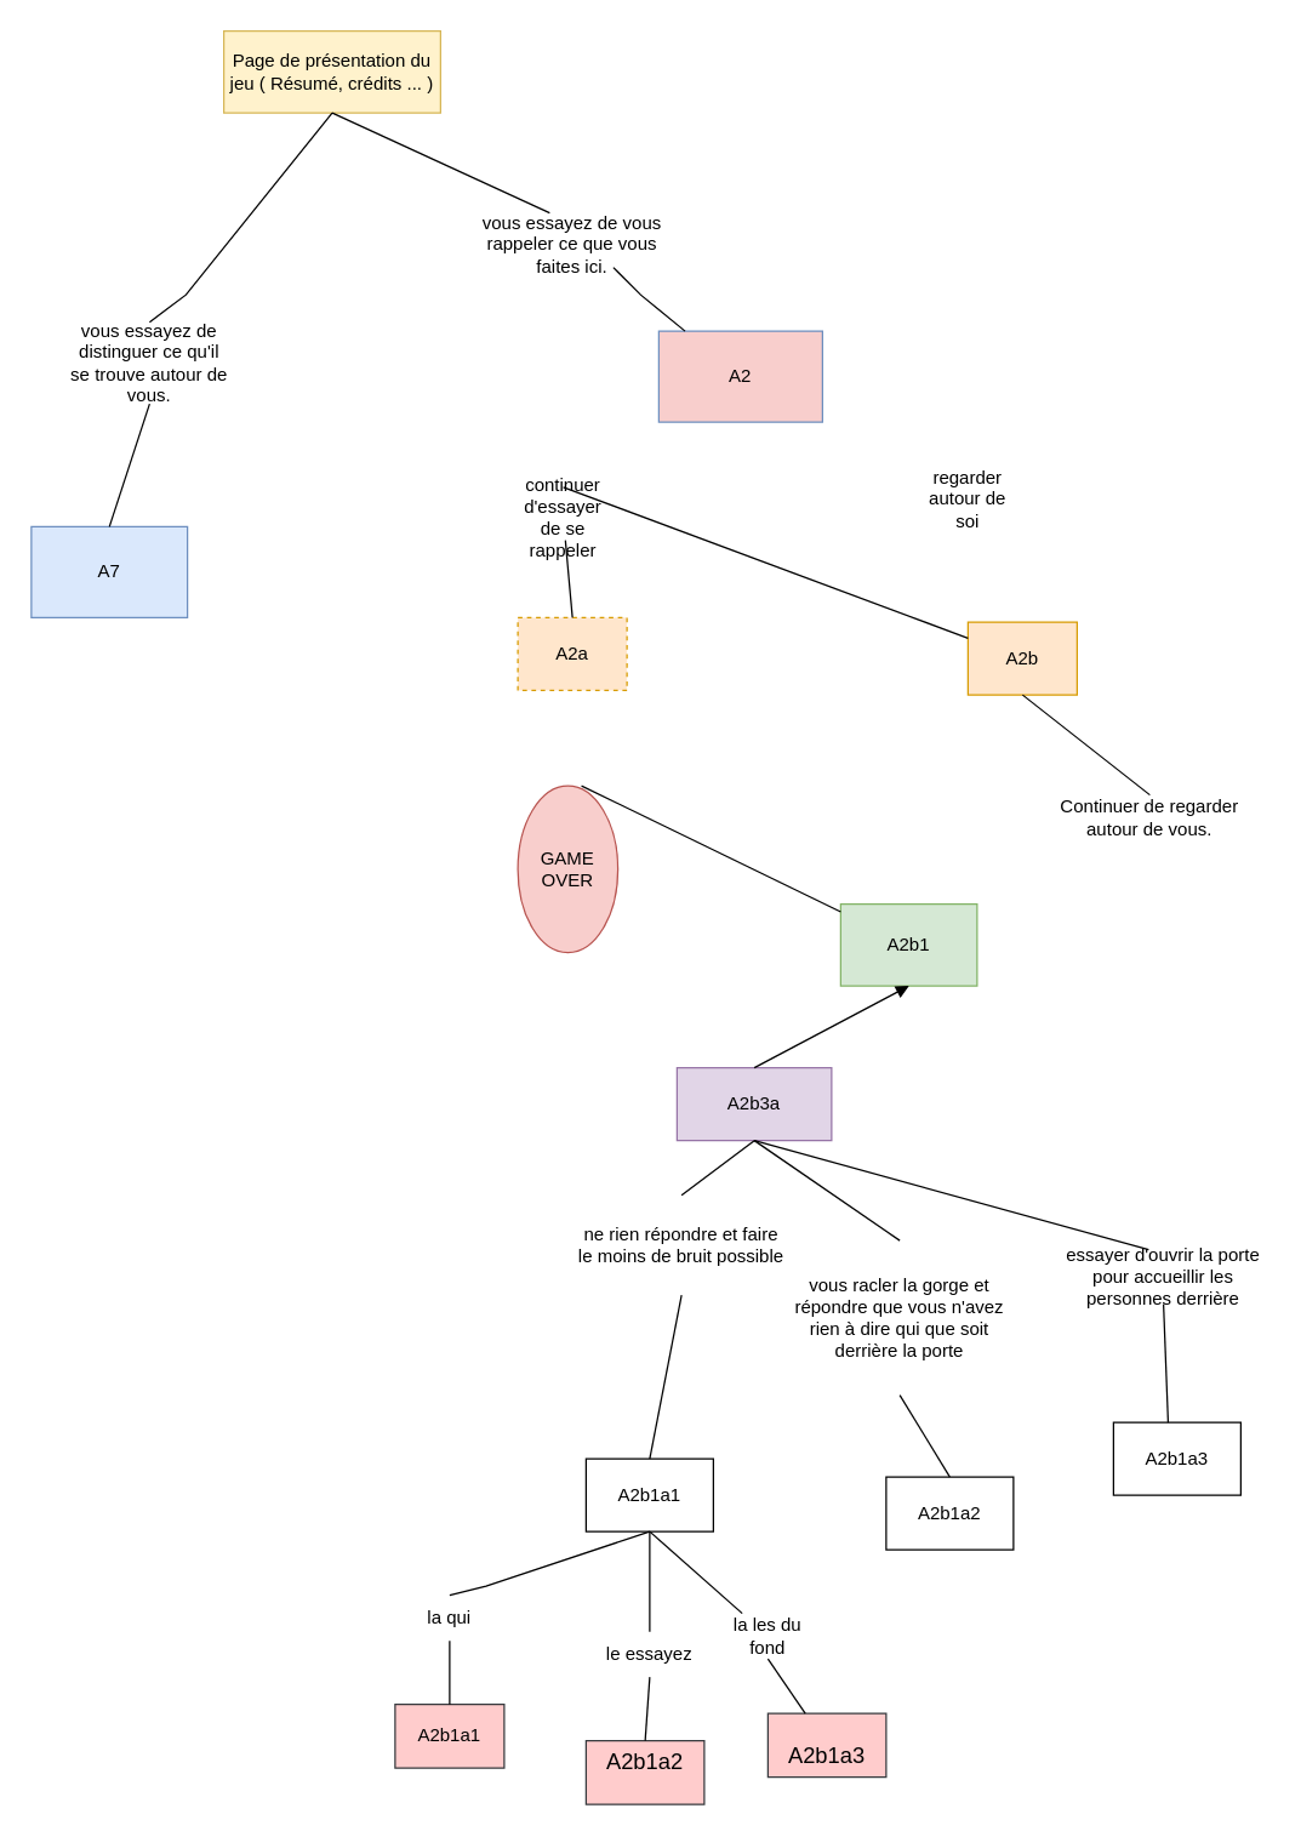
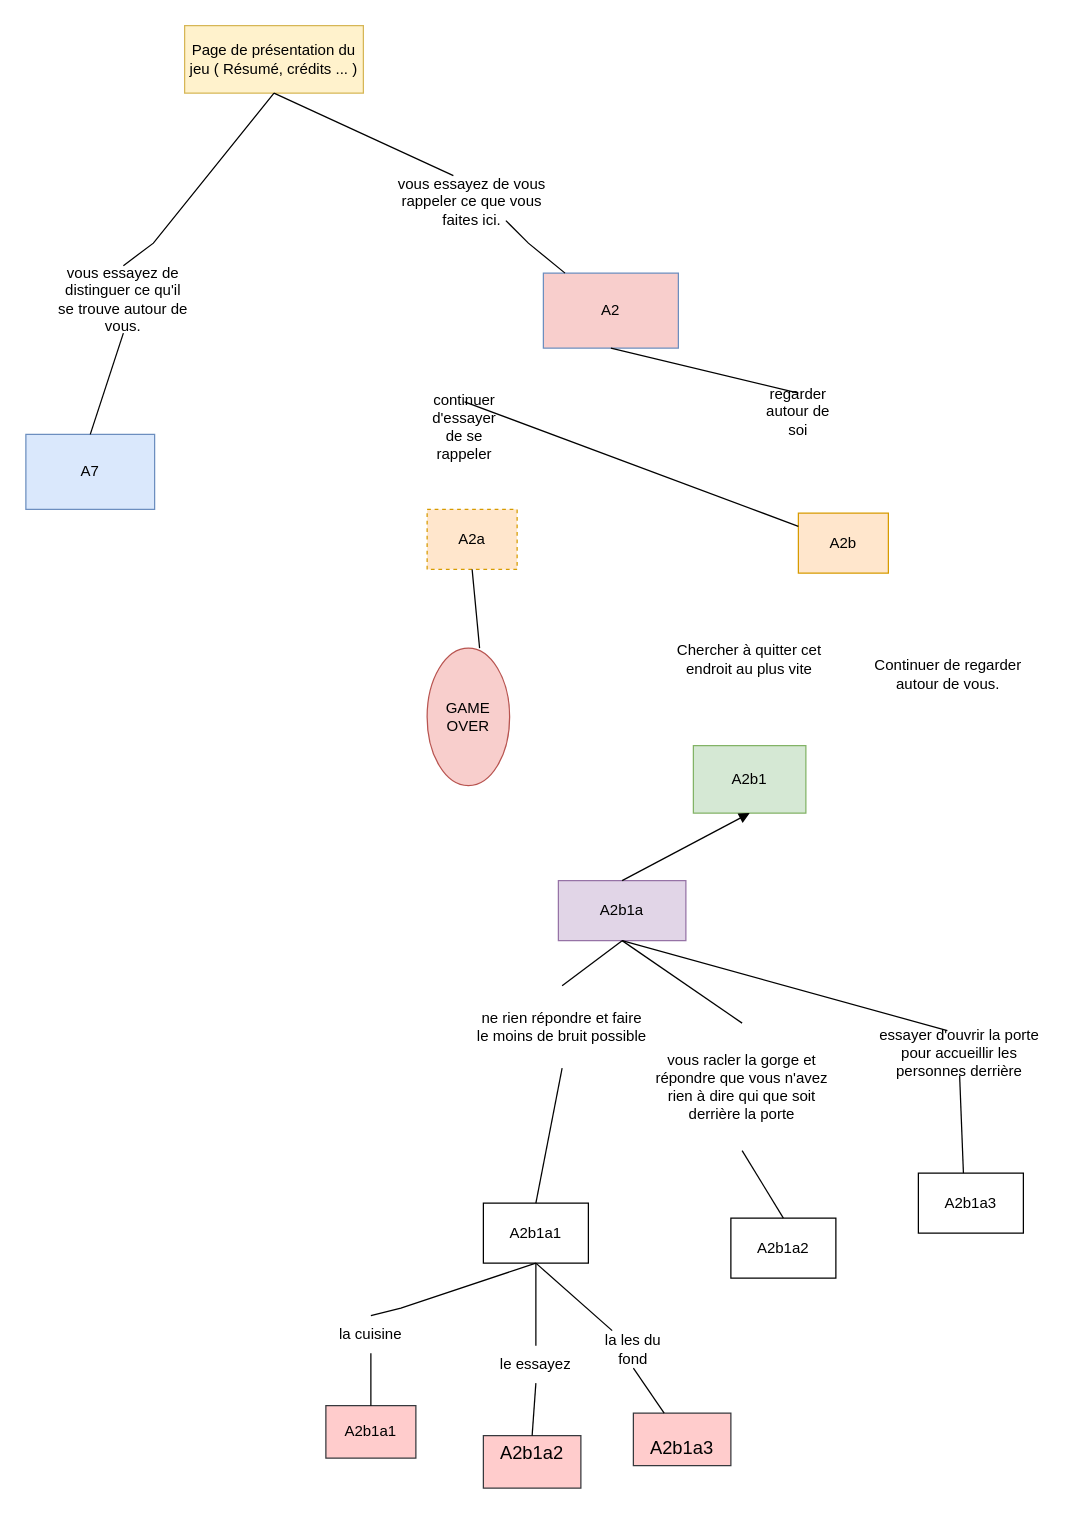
+ <mxCell id="10" value="" style="endArrow=none;html=1;rounded=0;entryX=0.5;entryY=1;entryDx=0;entryDy=0;exitX=0.5;exitY=0;exitDx=0;exitDy=0;" edge="1" parent="1" source="28" target="3"><mxGeometry width="50" height="50" relative="1" as="geometry"><mxPoint x="638" y="302" as="sourcePoint" /><mxPoint x="316" y="200" as="targetPoint" /><Array as="points" /></mxGeometry></mxCell>
- <mxCell id="26" value="" style="endArrow=none;html=1;rounded=0;exitX=0.5;exitY=0;exitDx=0;exitDy=0;" edge="1" parent="1" source="7" target="27"><mxGeometry width="50" height="50" relative="1" as="geometry"><mxPoint x="377" y="407" as="sourcePoint" /><mxPoint x="404" y="374" as="targetPoint" /></mxGeometry></mxCell>
- <mxCell id="30" value="" style="endArrow=none;html=1;rounded=0;entryX=0.5;entryY=1;entryDx=0;entryDy=0;exitX=0.5;exitY=0;exitDx=0;exitDy=0;" edge="1" parent="1" source="31" target="8"><mxGeometry width="50" height="50" relative="1" as="geometry"><mxPoint x="692" y="700" as="sourcePoint" /><mxPoint x="742" y="650" as="targetPoint" /></mxGeometry></mxCell>
+ <mxCell id="29" value="Chercher à quitter cet endroit au plus vite" style="text;html=1;strokeColor=none;fillColor=none;align=center;verticalAlign=middle;whiteSpace=wrap;rounded=0;" vertex="1" parent="1"><mxGeometry x="536" y="512" width="126" height="30" as="geometry" /></mxCell>
- <mxCell id="21" value="" style="endArrow=none;html=1;rounded=0;exitX=0.636;exitY=0;exitDx=0;exitDy=0;exitPerimeter=0;" edge="1" parent="1" source="20" target="11"><mxGeometry width="50" height="50" relative="1" as="geometry"><mxPoint x="266" y="442" as="sourcePoint" /><mxPoint x="316" y="392" as="targetPoint" /></mxGeometry></mxCell>
+ <mxCell id="21" value="" style="endArrow=none;html=1;rounded=0;entryX=0.5;entryY=1;entryDx=0;entryDy=0;exitX=0.636;exitY=0;exitDx=0;exitDy=0;exitPerimeter=0;" edge="1" parent="1" source="20" target="7"><mxGeometry width="50" height="50" relative="1" as="geometry"><mxPoint x="266" y="442" as="sourcePoint" /><mxPoint x="316" y="392" as="targetPoint" /></mxGeometry></mxCell>
- <mxCell id="12" value="A2b3a" style="rounded=0;whiteSpace=wrap;html=1;fillColor=#e1d5e7;strokeColor=#9673a6;" vertex="1" parent="1"><mxGeometry x="446" y="704" width="102" height="48" as="geometry" /></mxCell>
+ <mxCell id="12" value="A2b1a" style="rounded=0;whiteSpace=wrap;html=1;fillColor=#e1d5e7;strokeColor=#9673a6;" vertex="1" parent="1"><mxGeometry x="446" y="704" width="102" height="48" as="geometry" /></mxCell>
- <mxCell id="45" value="la qui" style="text;html=1;strokeColor=none;fillColor=none;align=center;verticalAlign=middle;whiteSpace=wrap;rounded=0;" vertex="1" parent="1"><mxGeometry x="266" y="1052" width="60" height="30" as="geometry" /></mxCell>
+ <mxCell id="45" value="la cuisine" style="text;html=1;strokeColor=none;fillColor=none;align=center;verticalAlign=middle;whiteSpace=wrap;rounded=0;" vertex="1" parent="1"><mxGeometry x="266" y="1052" width="60" height="30" as="geometry" /></mxCell>
